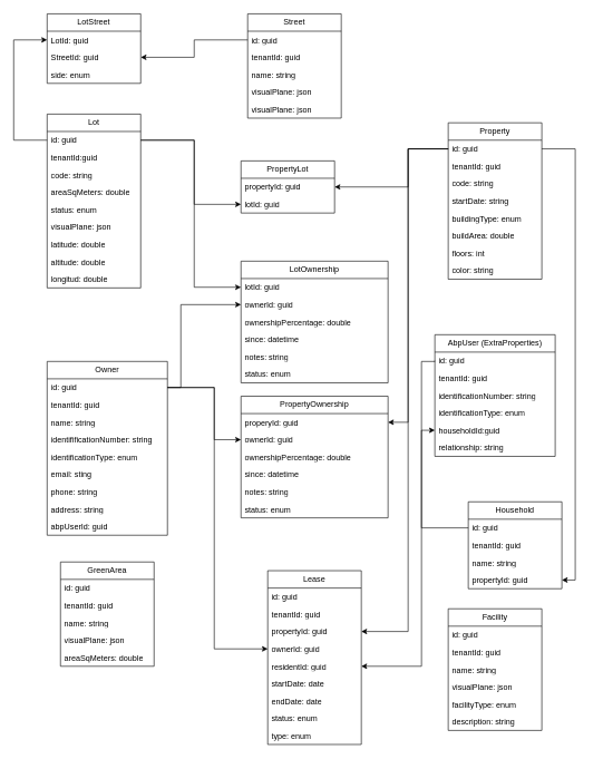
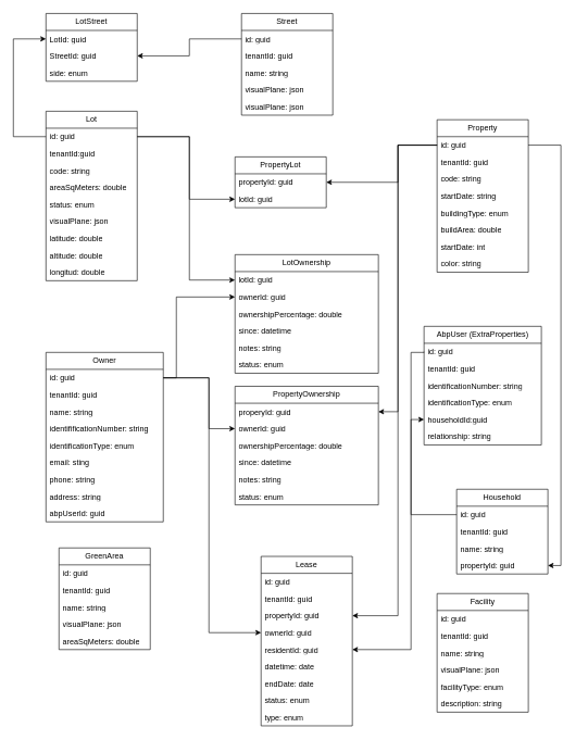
- <mxCell id="19" value="floors: int" style="text;strokeColor=none;fillColor=none;align=left;verticalAlign=top;spacingLeft=4;spacingRight=4;overflow=hidden;rotatable=0;points=[[0,0.5],[1,0.5]];portConstraint=eastwest;whiteSpace=wrap;html=1;" parent="12" vertex="1"><mxGeometry y="182" width="140" height="26" as="geometry" /></mxCell>
+ <mxCell id="19" value="startDate: int" style="text;strokeColor=none;fillColor=none;align=left;verticalAlign=top;spacingLeft=4;spacingRight=4;overflow=hidden;rotatable=0;points=[[0,0.5],[1,0.5]];portConstraint=eastwest;whiteSpace=wrap;html=1;" parent="12" vertex="1"><mxGeometry y="182" width="140" height="26" as="geometry" /></mxCell>
- <mxCell id="73" value="startDate: date" style="text;strokeColor=none;fillColor=none;align=left;verticalAlign=top;spacingLeft=4;spacingRight=4;overflow=hidden;rotatable=0;points=[[0,0.5],[1,0.5]];portConstraint=eastwest;whiteSpace=wrap;html=1;" parent="67" vertex="1"><mxGeometry y="156" width="140" height="26" as="geometry" /></mxCell>
+ <mxCell id="73" value="datetime: date" style="text;strokeColor=none;fillColor=none;align=left;verticalAlign=top;spacingLeft=4;spacingRight=4;overflow=hidden;rotatable=0;points=[[0,0.5],[1,0.5]];portConstraint=eastwest;whiteSpace=wrap;html=1;" parent="67" vertex="1"><mxGeometry y="156" width="140" height="26" as="geometry" /></mxCell>
